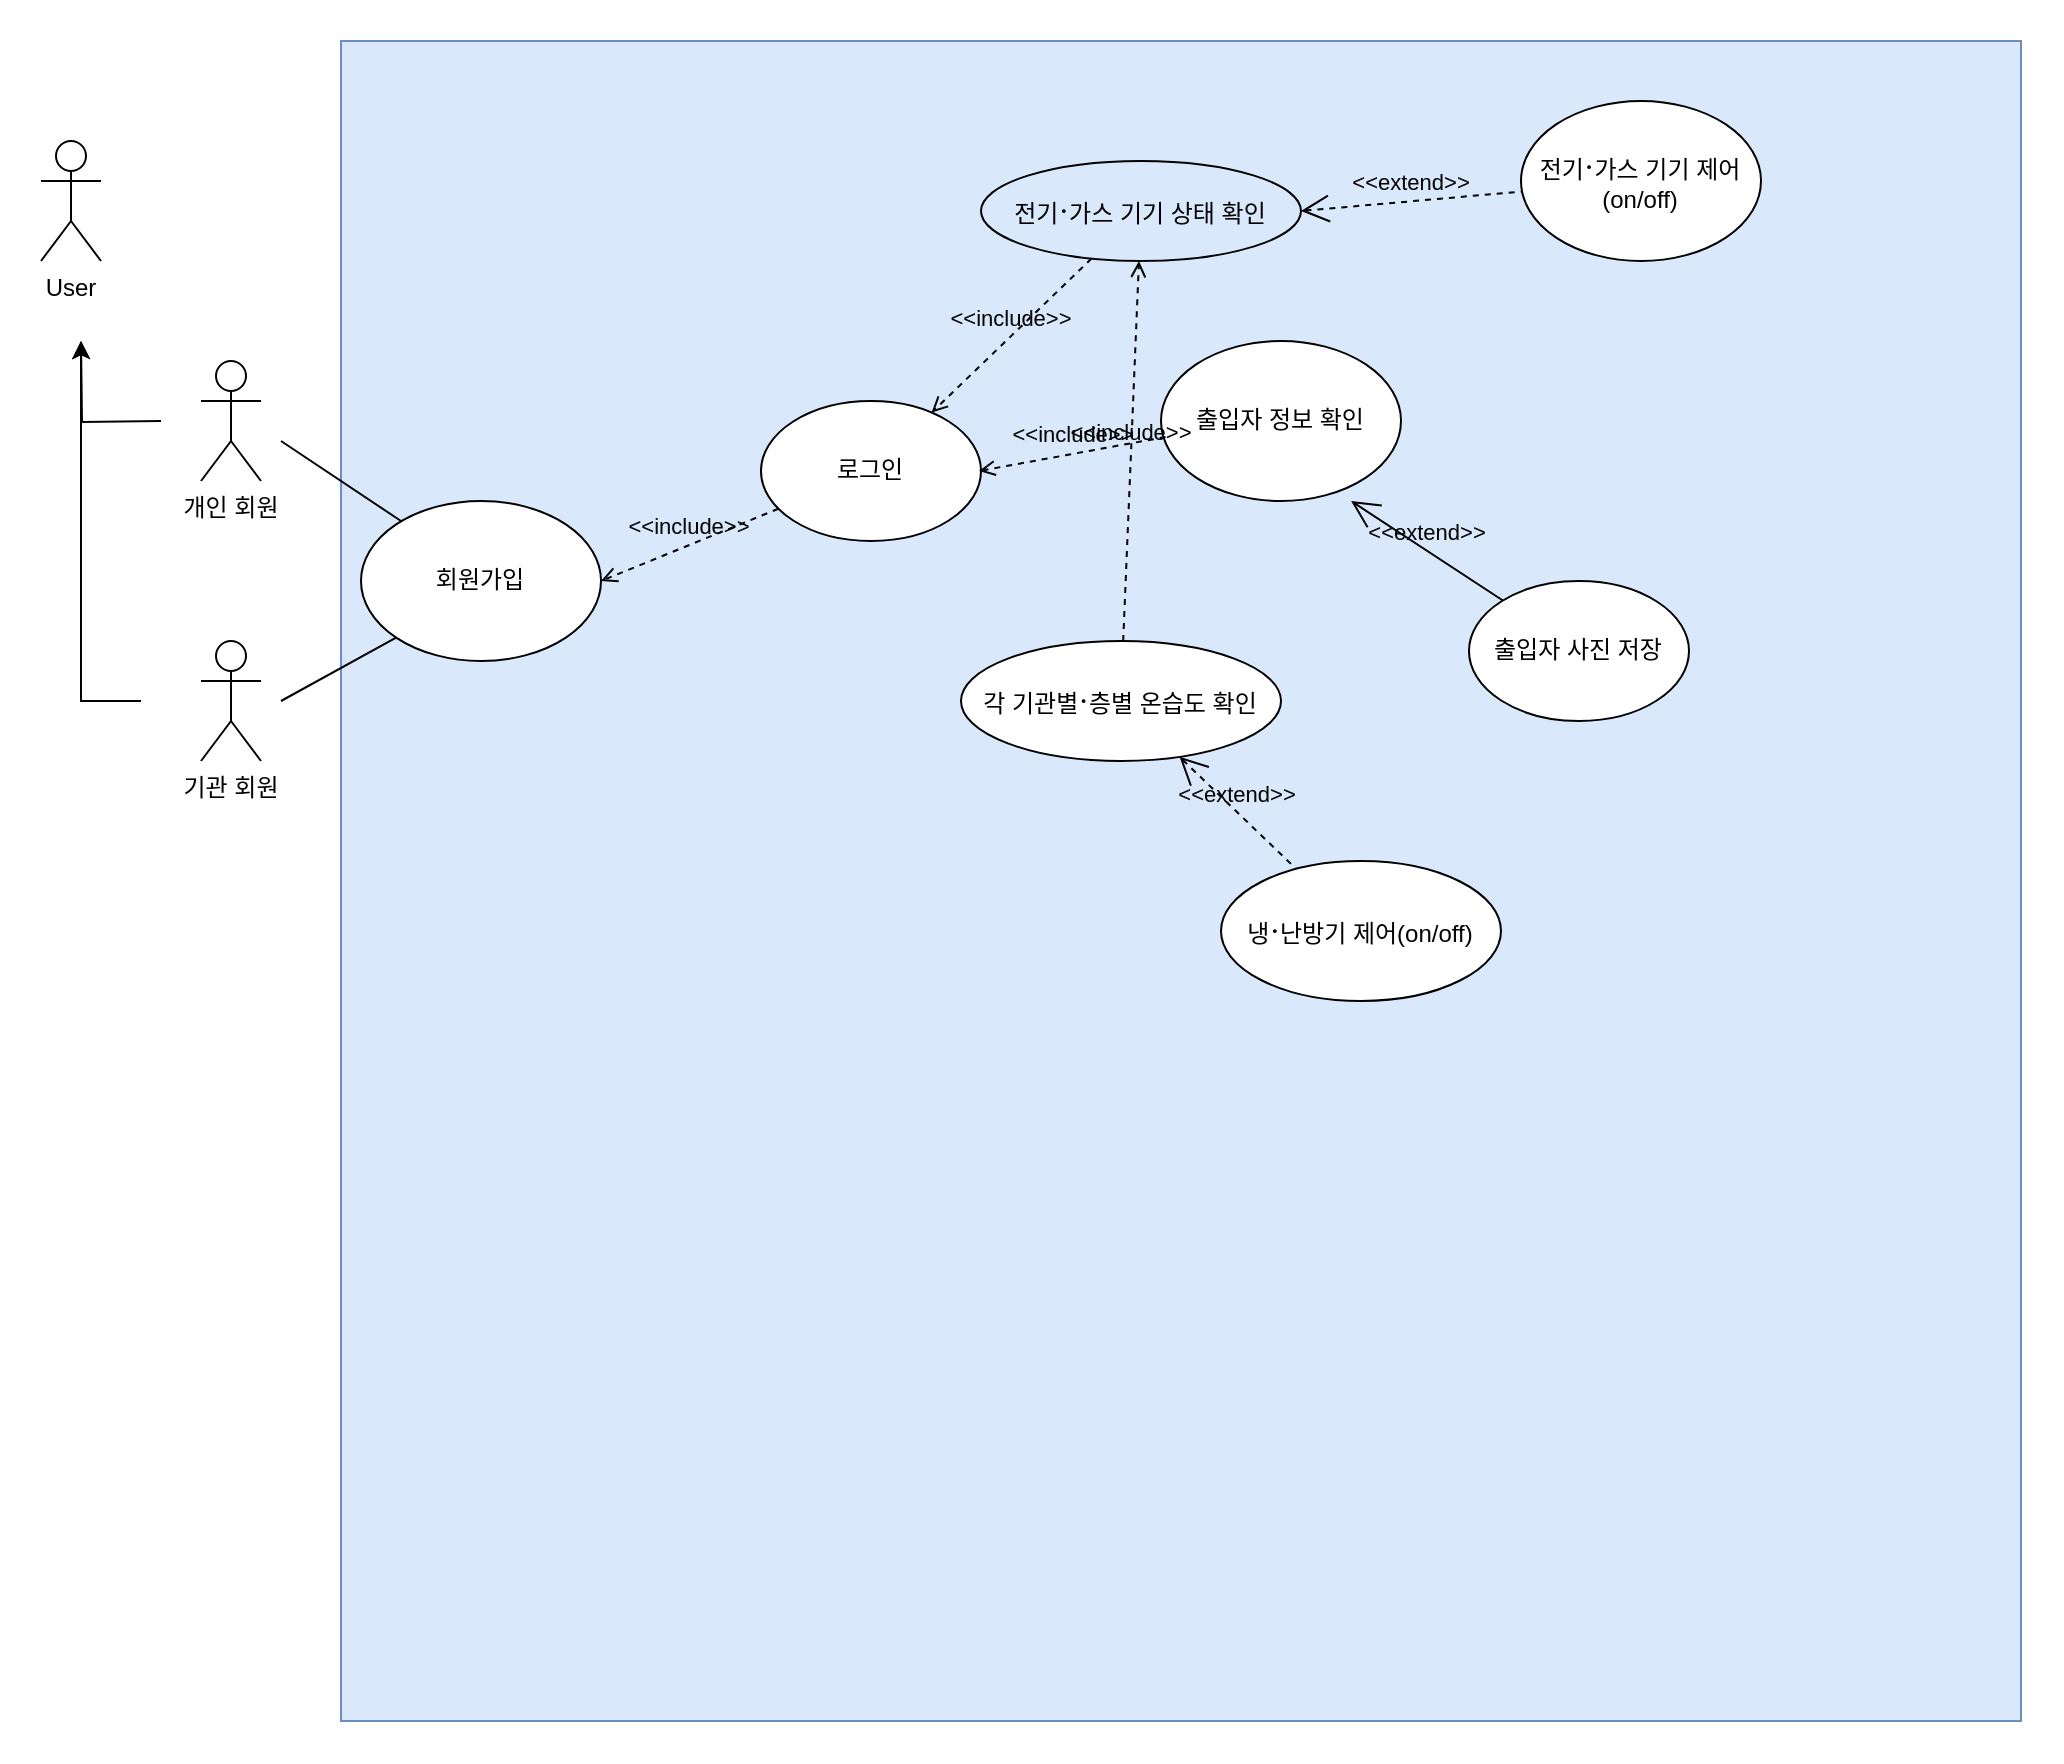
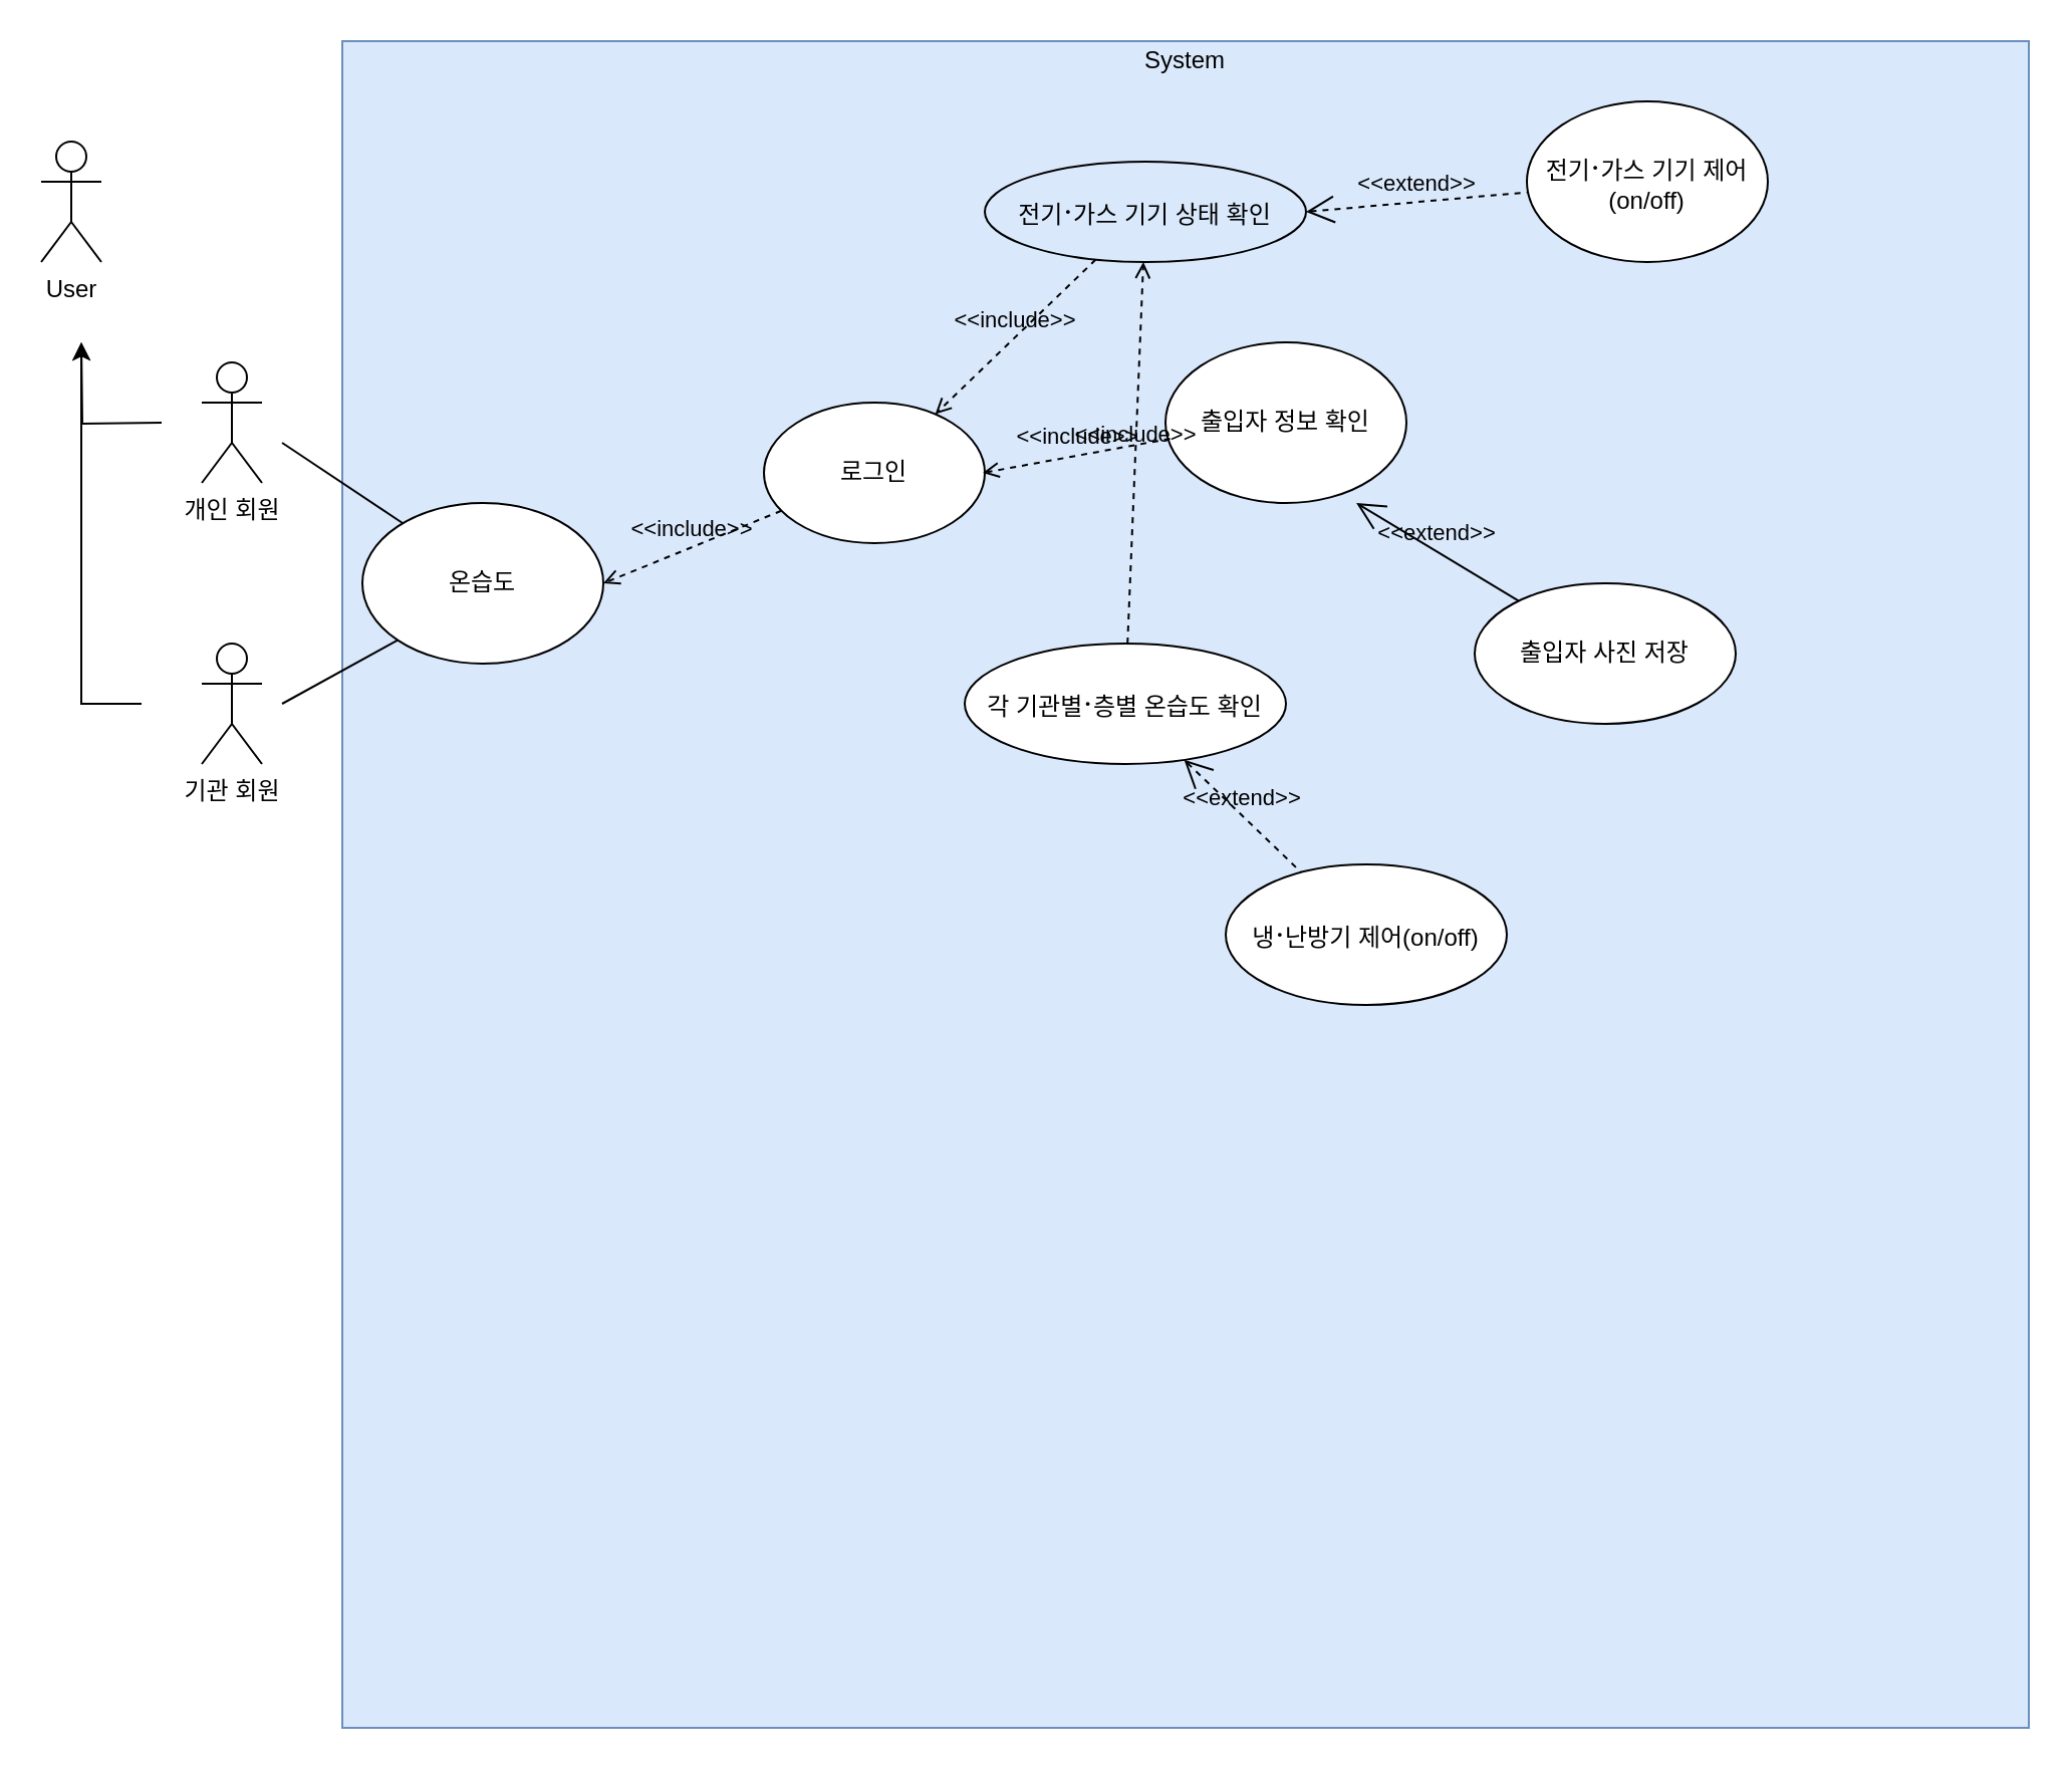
+ <mxCell id="8" value="System&lt;br&gt;" style="text;html=1;strokeColor=none;fillColor=none;align=center;verticalAlign=middle;whiteSpace=wrap;rounded=0;" parent="1" vertex="1"><mxGeometry x="570" y="20" width="40" height="20" as="geometry" /></mxCell>
- <mxCell id="22" value="회원가입" style="ellipse;whiteSpace=wrap;html=1;" vertex="1" parent="1"><mxGeometry x="180" y="250" width="120" height="80" as="geometry" /></mxCell>
+ <mxCell id="22" value="온습도" style="ellipse;whiteSpace=wrap;html=1;" vertex="1" parent="1"><mxGeometry x="180" y="250" width="120" height="80" as="geometry" /></mxCell>
- <mxCell id="20" value="출입자 사진 저장" style="ellipse;whiteSpace=wrap;html=1;" vertex="1" parent="1"><mxGeometry x="734" y="290" width="110" height="70" as="geometry" /></mxCell>
+ <mxCell id="20" value="출입자 사진 저장" style="ellipse;whiteSpace=wrap;html=1;" vertex="1" parent="1"><mxGeometry x="734" y="290" width="130" height="70" as="geometry" /></mxCell>
